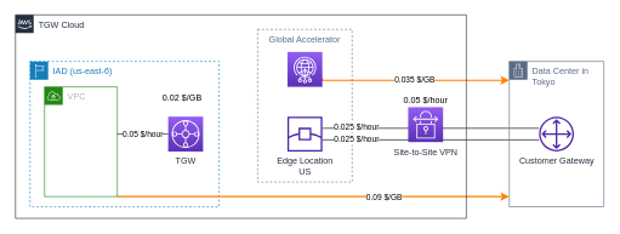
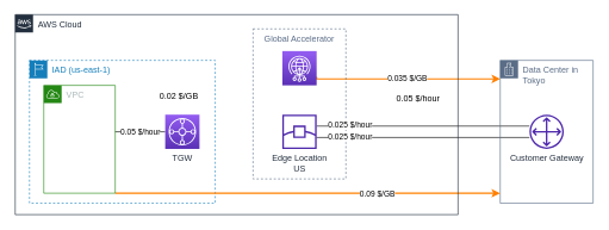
- <mxCell id="20" value="TGW Cloud" style="points=[[0,0],[0.25,0],[0.5,0],[0.75,0],[1,0],[1,0.25],[1,0.5],[1,0.75],[1,1],[0.75,1],[0.5,1],[0.25,1],[0,1],[0,0.75],[0,0.5],[0,0.25]];outlineConnect=0;gradientColor=none;html=1;whiteSpace=wrap;fontSize=12;fontStyle=0;container=1;pointerEvents=0;collapsible=0;recursiveResize=0;shape=mxgraph.aws4.group;grIcon=mxgraph.aws4.group_aws_cloud_alt;strokeColor=#232F3E;fillColor=none;verticalAlign=top;align=left;spacingLeft=30;fontColor=#232F3E;dashed=0;" vertex="1" parent="1"><mxGeometry x="20" y="20" width="620" height="280" as="geometry" /></mxCell>
+ <mxCell id="20" value="AWS Cloud" style="points=[[0,0],[0.25,0],[0.5,0],[0.75,0],[1,0],[1,0.25],[1,0.5],[1,0.75],[1,1],[0.75,1],[0.5,1],[0.25,1],[0,1],[0,0.75],[0,0.5],[0,0.25]];outlineConnect=0;gradientColor=none;html=1;whiteSpace=wrap;fontSize=12;fontStyle=0;container=1;pointerEvents=0;collapsible=0;recursiveResize=0;shape=mxgraph.aws4.group;grIcon=mxgraph.aws4.group_aws_cloud_alt;strokeColor=#232F3E;fillColor=none;verticalAlign=top;align=left;spacingLeft=30;fontColor=#232F3E;dashed=0;" vertex="1" parent="1"><mxGeometry x="20" y="20" width="620" height="280" as="geometry" /></mxCell>
- <mxCell id="14" value="IAD (us-east-6)" style="points=[[0,0],[0.25,0],[0.5,0],[0.75,0],[1,0],[1,0.25],[1,0.5],[1,0.75],[1,1],[0.75,1],[0.5,1],[0.25,1],[0,1],[0,0.75],[0,0.5],[0,0.25]];outlineConnect=0;gradientColor=none;html=1;whiteSpace=wrap;fontSize=12;fontStyle=0;container=1;pointerEvents=0;collapsible=0;recursiveResize=0;shape=mxgraph.aws4.group;grIcon=mxgraph.aws4.group_region;strokeColor=#147EBA;fillColor=none;verticalAlign=top;align=left;spacingLeft=30;fontColor=#147EBA;dashed=1;" vertex="1" parent="1"><mxGeometry x="40" y="84" width="260" height="200" as="geometry" /></mxCell>
+ <mxCell id="14" value="IAD (us-east-1)" style="points=[[0,0],[0.25,0],[0.5,0],[0.75,0],[1,0],[1,0.25],[1,0.5],[1,0.75],[1,1],[0.75,1],[0.5,1],[0.25,1],[0,1],[0,0.75],[0,0.5],[0,0.25]];outlineConnect=0;gradientColor=none;html=1;whiteSpace=wrap;fontSize=12;fontStyle=0;container=1;pointerEvents=0;collapsible=0;recursiveResize=0;shape=mxgraph.aws4.group;grIcon=mxgraph.aws4.group_region;strokeColor=#147EBA;fillColor=none;verticalAlign=top;align=left;spacingLeft=30;fontColor=#147EBA;dashed=1;" vertex="1" parent="1"><mxGeometry x="40" y="84" width="260" height="200" as="geometry" /></mxCell>
- <mxCell id="15" value="Site-to-Site VPN" style="sketch=0;points=[[0,0,0],[0.25,0,0],[0.5,0,0],[0.75,0,0],[1,0,0],[0,1,0],[0.25,1,0],[0.5,1,0],[0.75,1,0],[1,1,0],[0,0.25,0],[0,0.5,0],[0,0.75,0],[1,0.25,0],[1,0.5,0],[1,0.75,0]];outlineConnect=0;fontColor=#232F3E;gradientColor=#945DF2;gradientDirection=north;fillColor=#5A30B5;strokeColor=#ffffff;dashed=0;verticalLabelPosition=bottom;verticalAlign=top;align=center;html=1;fontSize=12;fontStyle=0;aspect=fixed;shape=mxgraph.aws4.resourceIcon;resIcon=mxgraph.aws4.site_to_site_vpn;" vertex="1" parent="1"><mxGeometry x="560" y="147" width="48" height="48" as="geometry" /></mxCell>
